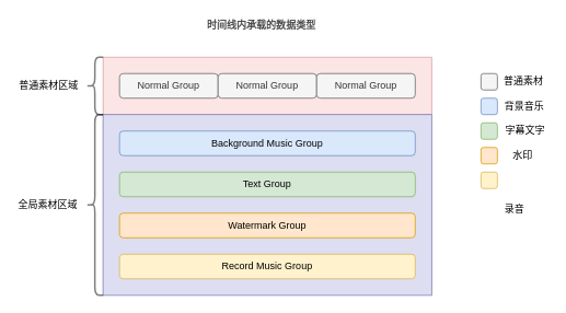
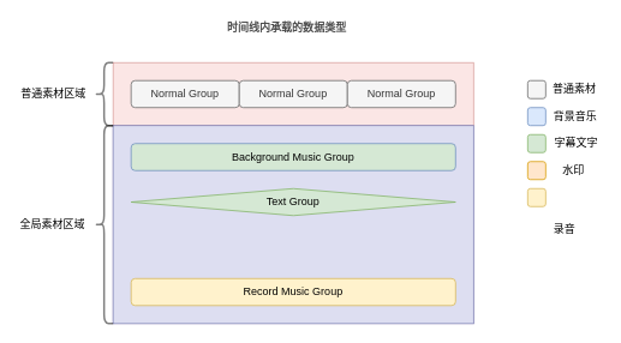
- <mxCell id="19" value="Background Music Group" style="rounded=1;whiteSpace=wrap;html=1;fillColor=#dae8fc;strokeColor=#6c8ebf;" vertex="1" parent="18"><mxGeometry width="360" height="30" as="geometry" /></mxCell>
+ <mxCell id="19" value="Background Music Group" style="rounded=1;whiteSpace=wrap;html=1;fillColor=#d5e8d4;strokeColor=#6c8ebf;" vertex="1" parent="18"><mxGeometry width="360" height="30" as="geometry" /></mxCell>
- <mxCell id="20" value="Text Group" style="rounded=1;whiteSpace=wrap;html=1;fillColor=#d5e8d4;strokeColor=#82b366;" vertex="1" parent="18"><mxGeometry y="50" width="360" height="30" as="geometry" /></mxCell>
+ <mxCell id="20" value="Text Group" style="rhombus;whiteSpace=wrap;html=1;fillColor=#d5e8d4;strokeColor=#82b366;" vertex="1" parent="18"><mxGeometry y="50" width="360" height="30" as="geometry" /></mxCell>
- <mxCell id="21" value="Watermark Group" style="rounded=1;whiteSpace=wrap;html=1;fillColor=#ffe6cc;strokeColor=#d79b00;" vertex="1" parent="18"><mxGeometry y="100" width="360" height="30" as="geometry" /></mxCell>
